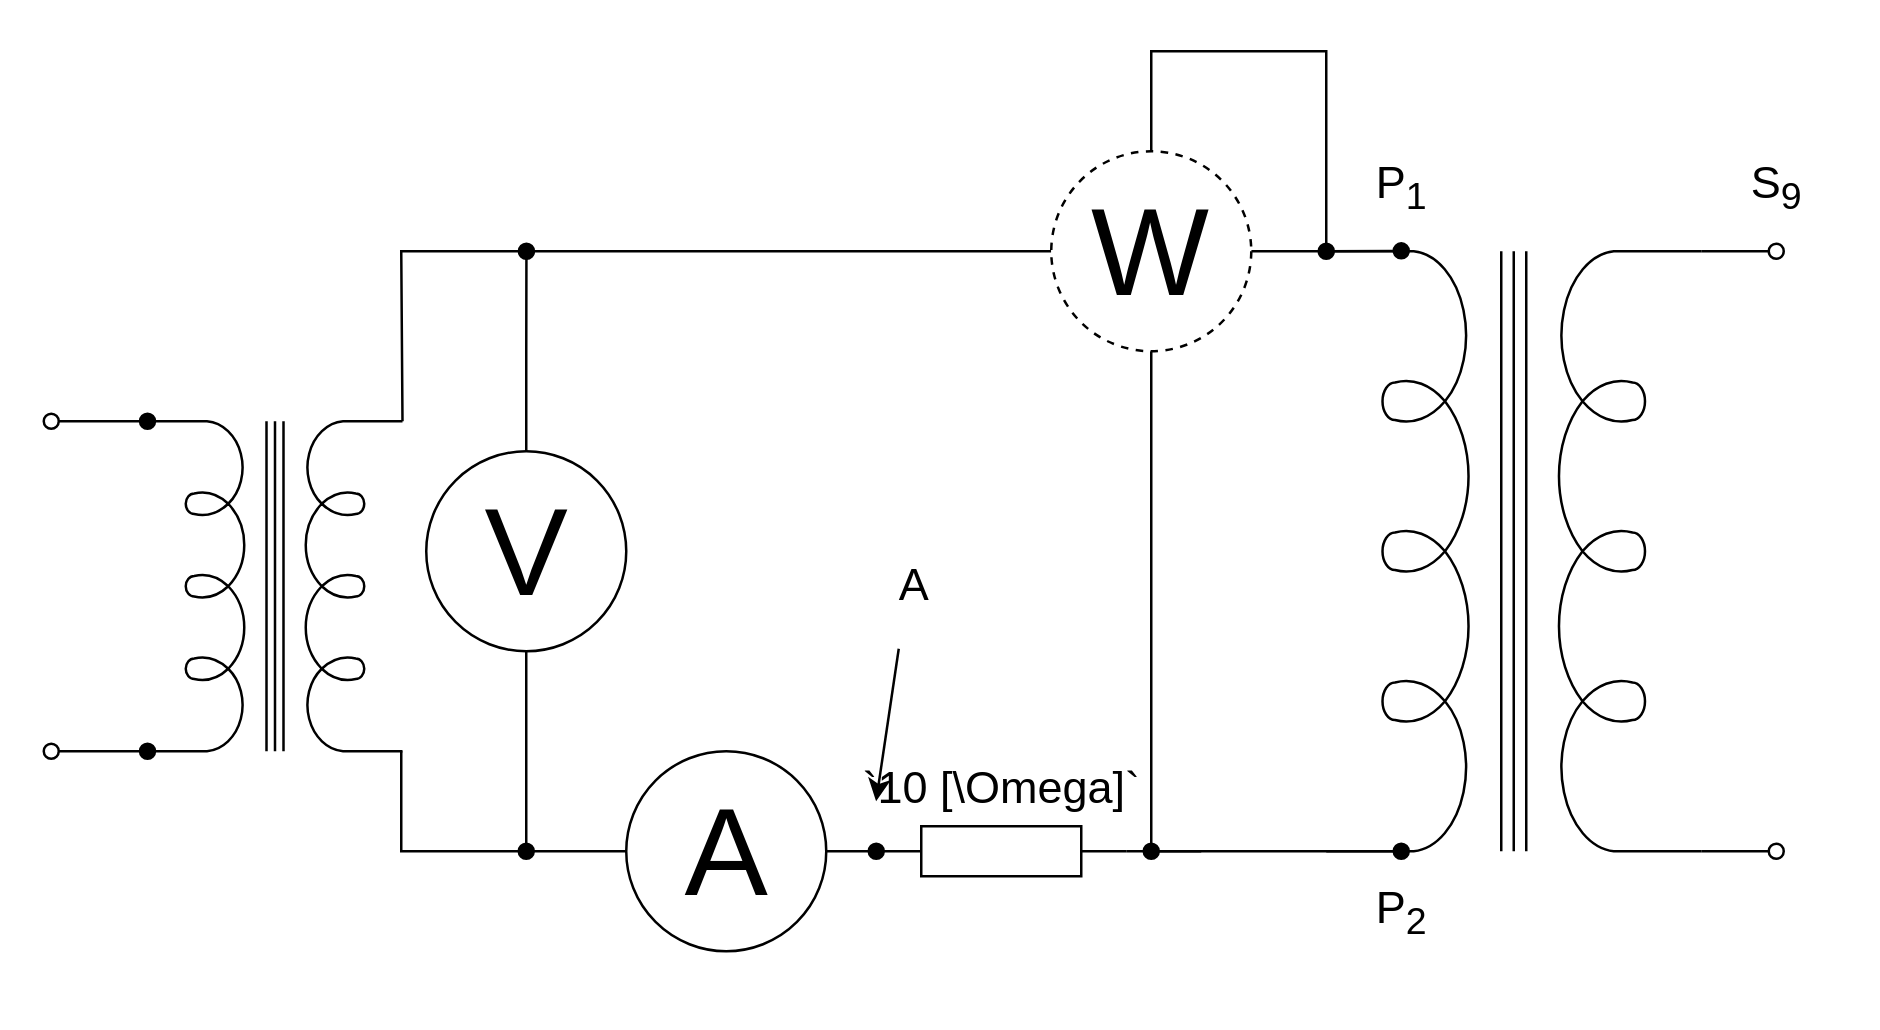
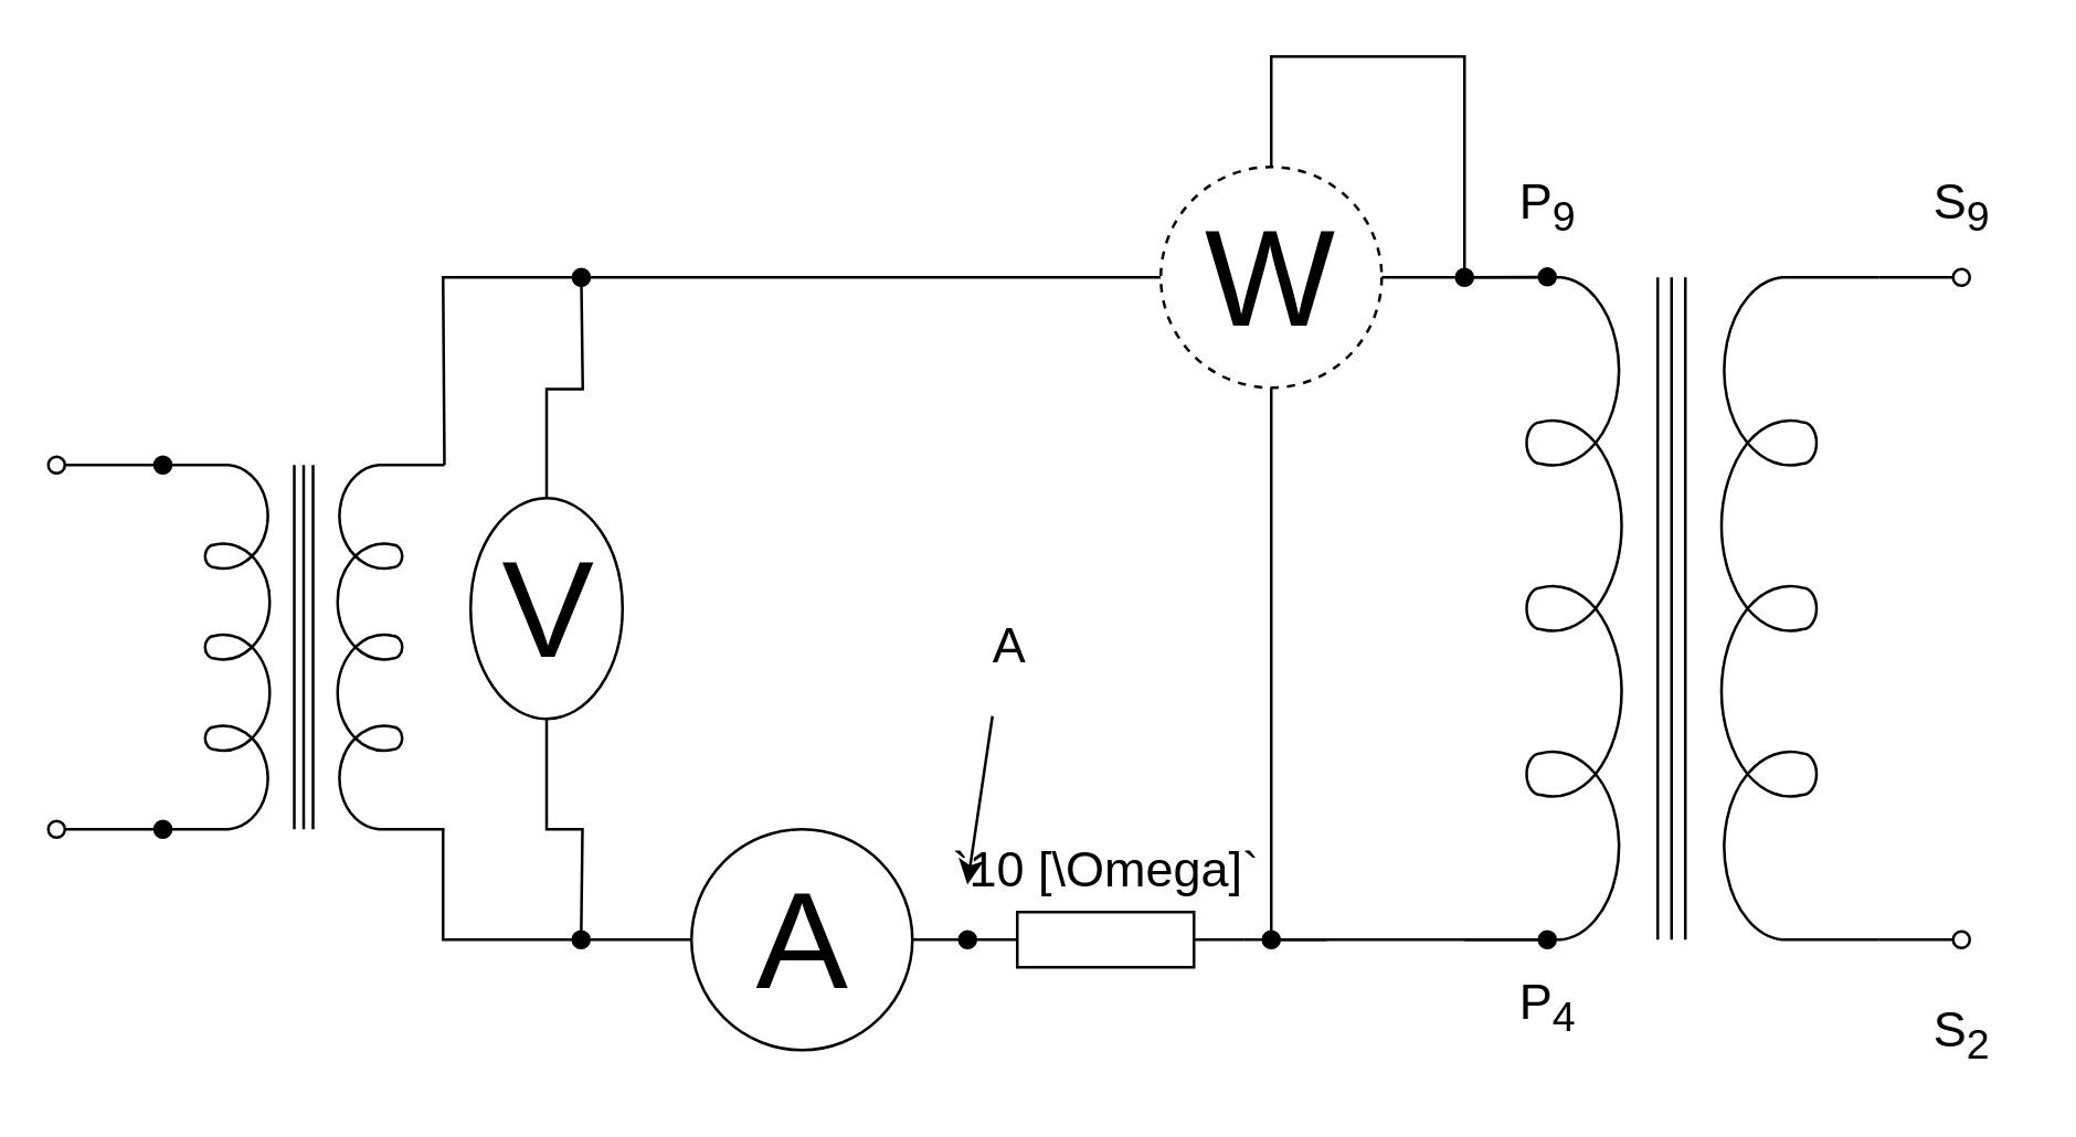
- <mxCell id="20" value="P&lt;sub&gt;1&lt;/sub&gt;" style="text;html=1;align=center;verticalAlign=middle;resizable=0;points=[];autosize=1;strokeColor=none;fillColor=none;fontSize=18;" parent="1" vertex="1"><mxGeometry x="540" y="60" width="40" height="30" as="geometry" /></mxCell>
+ <mxCell id="20" value="P&lt;sub&gt;9&lt;/sub&gt;" style="text;html=1;align=center;verticalAlign=middle;resizable=0;points=[];autosize=1;strokeColor=none;fillColor=none;fontSize=18;" parent="1" vertex="1"><mxGeometry x="540" y="60" width="40" height="30" as="geometry" /></mxCell>
- <mxCell id="10" value="V" style="verticalLabelPosition=middle;shadow=0;dashed=0;align=center;html=1;verticalAlign=middle;strokeWidth=1;shape=ellipse;aspect=fixed;fontSize=50;" parent="1" vertex="1"><mxGeometry x="170" y="180" width="80" height="80" as="geometry" /></mxCell>
+ <mxCell id="10" value="V" style="verticalLabelPosition=middle;shadow=0;dashed=0;align=center;html=1;verticalAlign=middle;strokeWidth=1;shape=ellipse;aspect=fixed;fontSize=50;" parent="1" vertex="1"><mxGeometry x="170" y="180" width="55" height="80" as="geometry" /></mxCell>
- <mxCell id="21" value="P&lt;sub&gt;2&lt;/sub&gt;" style="text;html=1;align=center;verticalAlign=middle;resizable=0;points=[];autosize=1;strokeColor=none;fillColor=none;fontSize=18;" parent="1" vertex="1"><mxGeometry x="540" y="350" width="40" height="30" as="geometry" /></mxCell>
+ <mxCell id="21" value="P&lt;sub&gt;4&lt;/sub&gt;" style="text;html=1;align=center;verticalAlign=middle;resizable=0;points=[];autosize=1;strokeColor=none;fillColor=none;fontSize=18;" parent="1" vertex="1"><mxGeometry x="540" y="350" width="40" height="30" as="geometry" /></mxCell>
+ <mxCell id="28" value="S&lt;sub&gt;2&lt;/sub&gt;" style="text;html=1;align=center;verticalAlign=middle;resizable=0;points=[];autosize=1;strokeColor=none;fillColor=none;fontSize=18;" vertex="1" parent="1"><mxGeometry x="690" y="360" width="40" height="30" as="geometry" /></mxCell>
